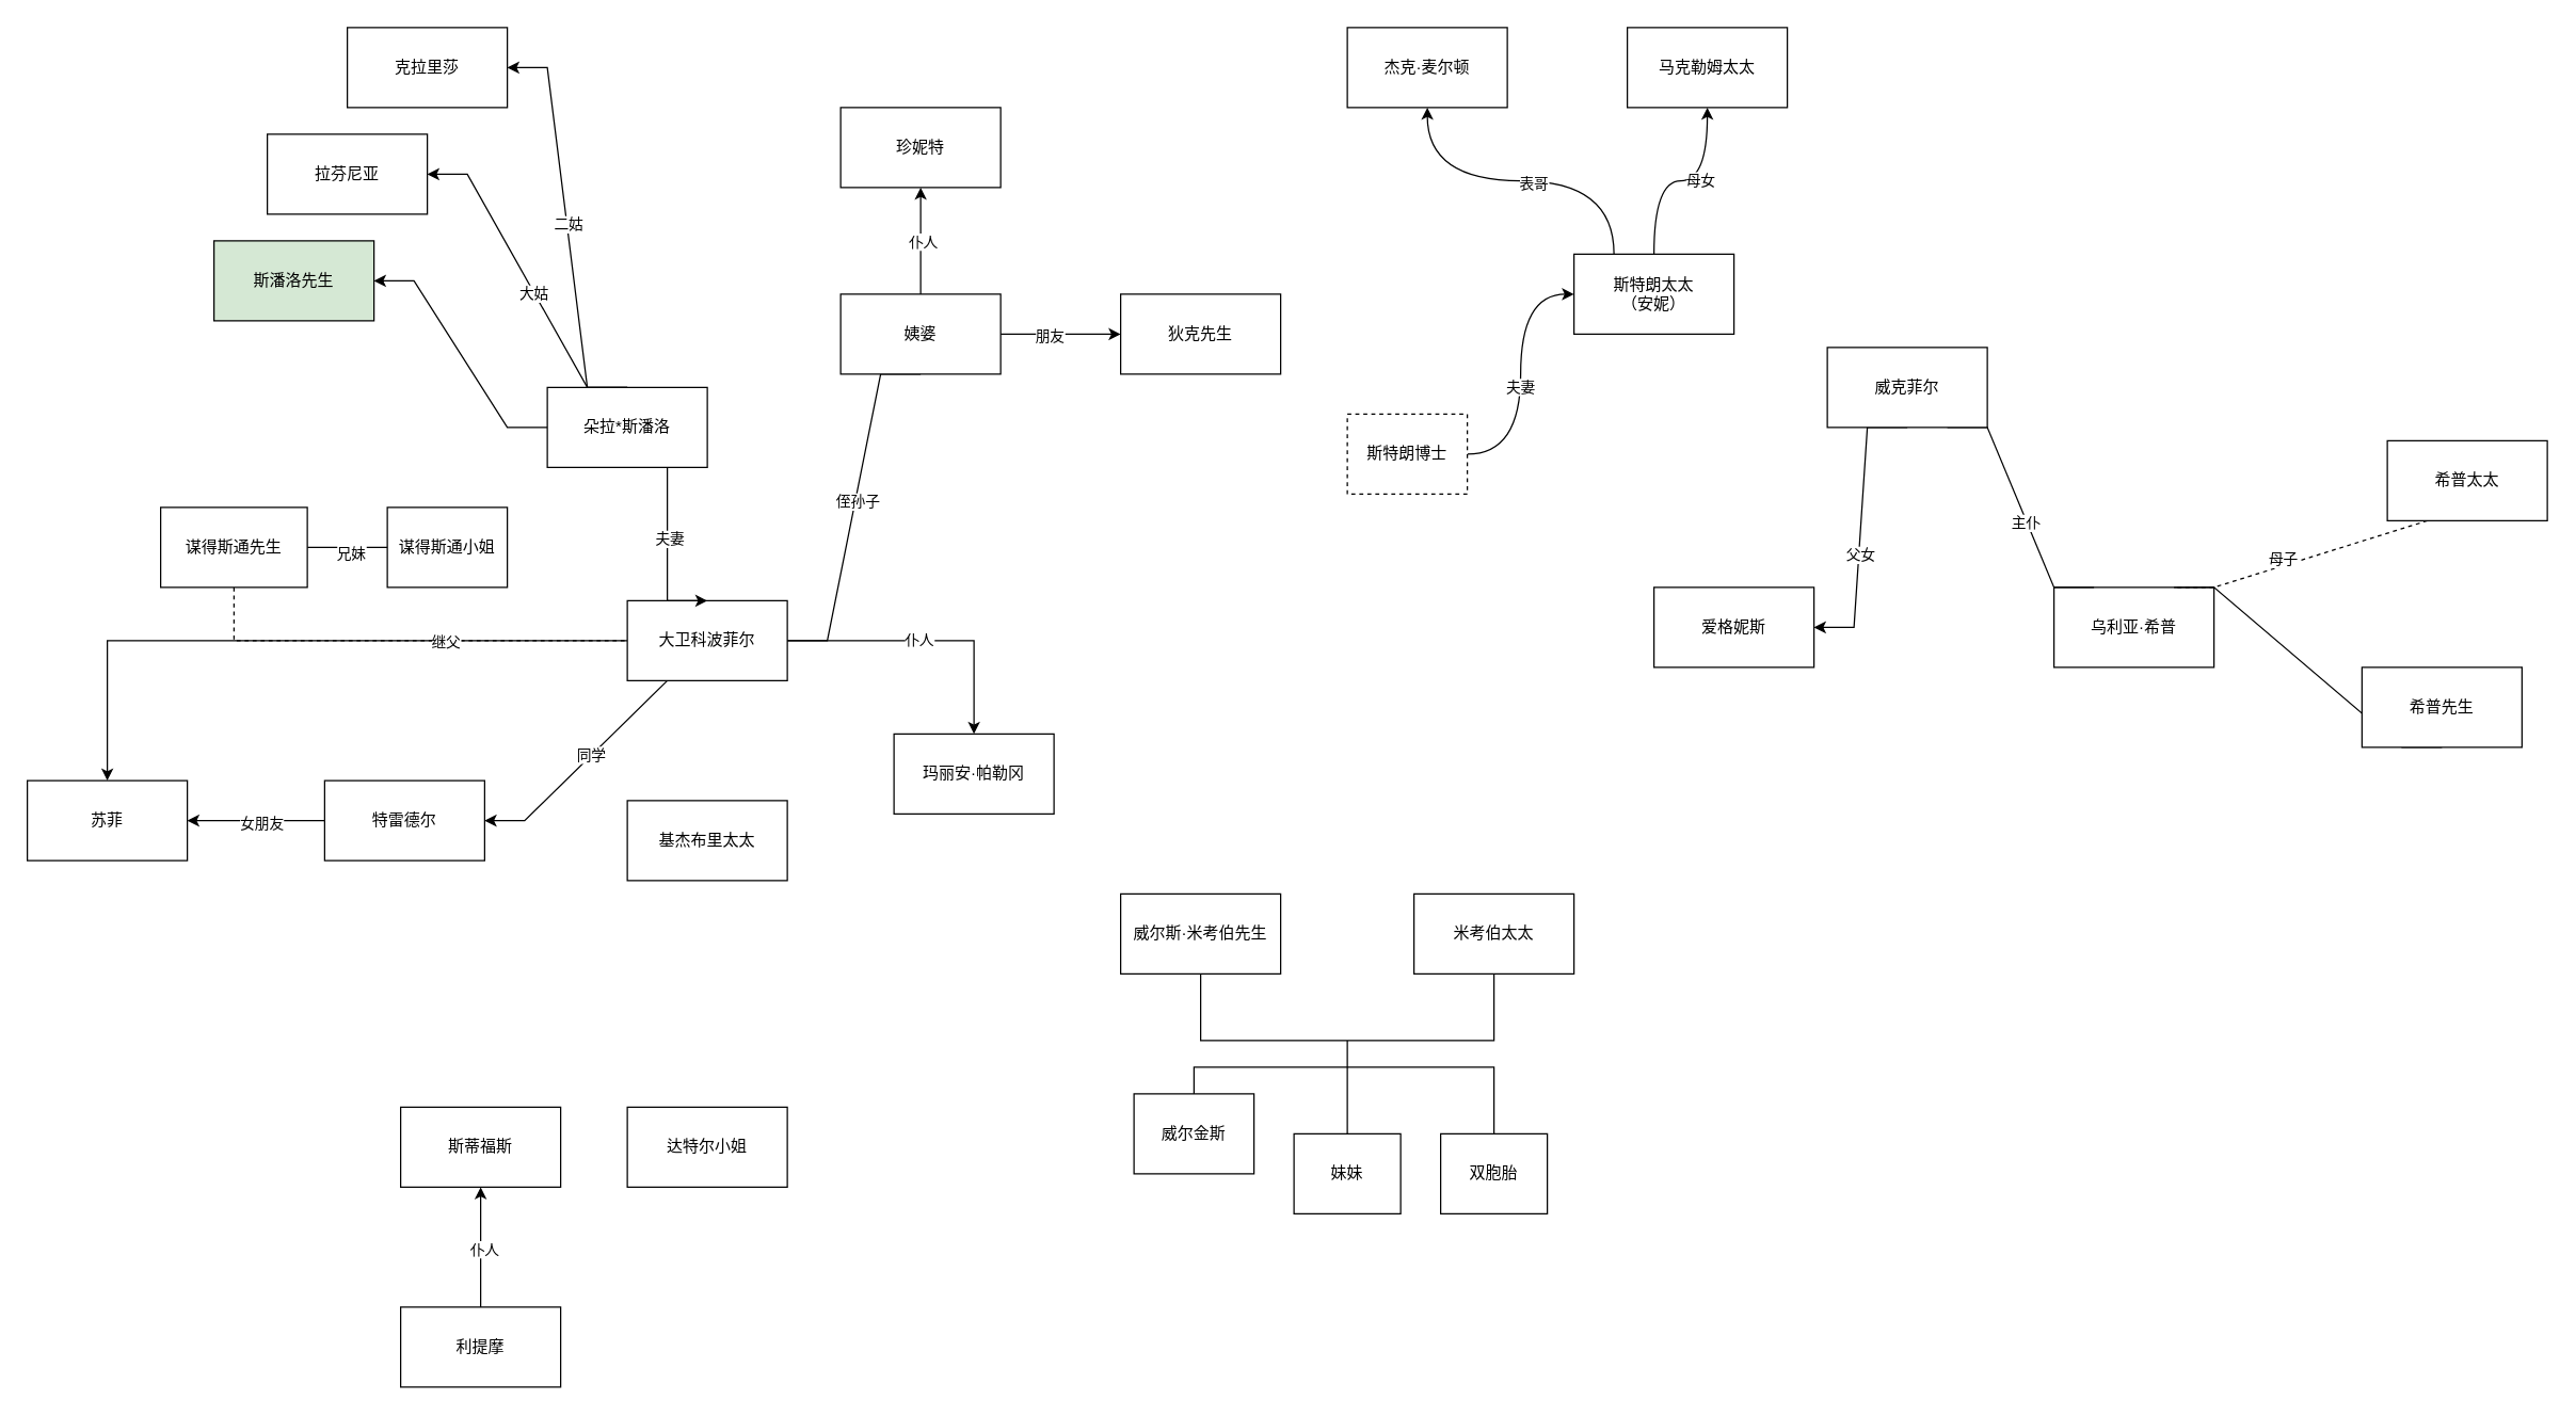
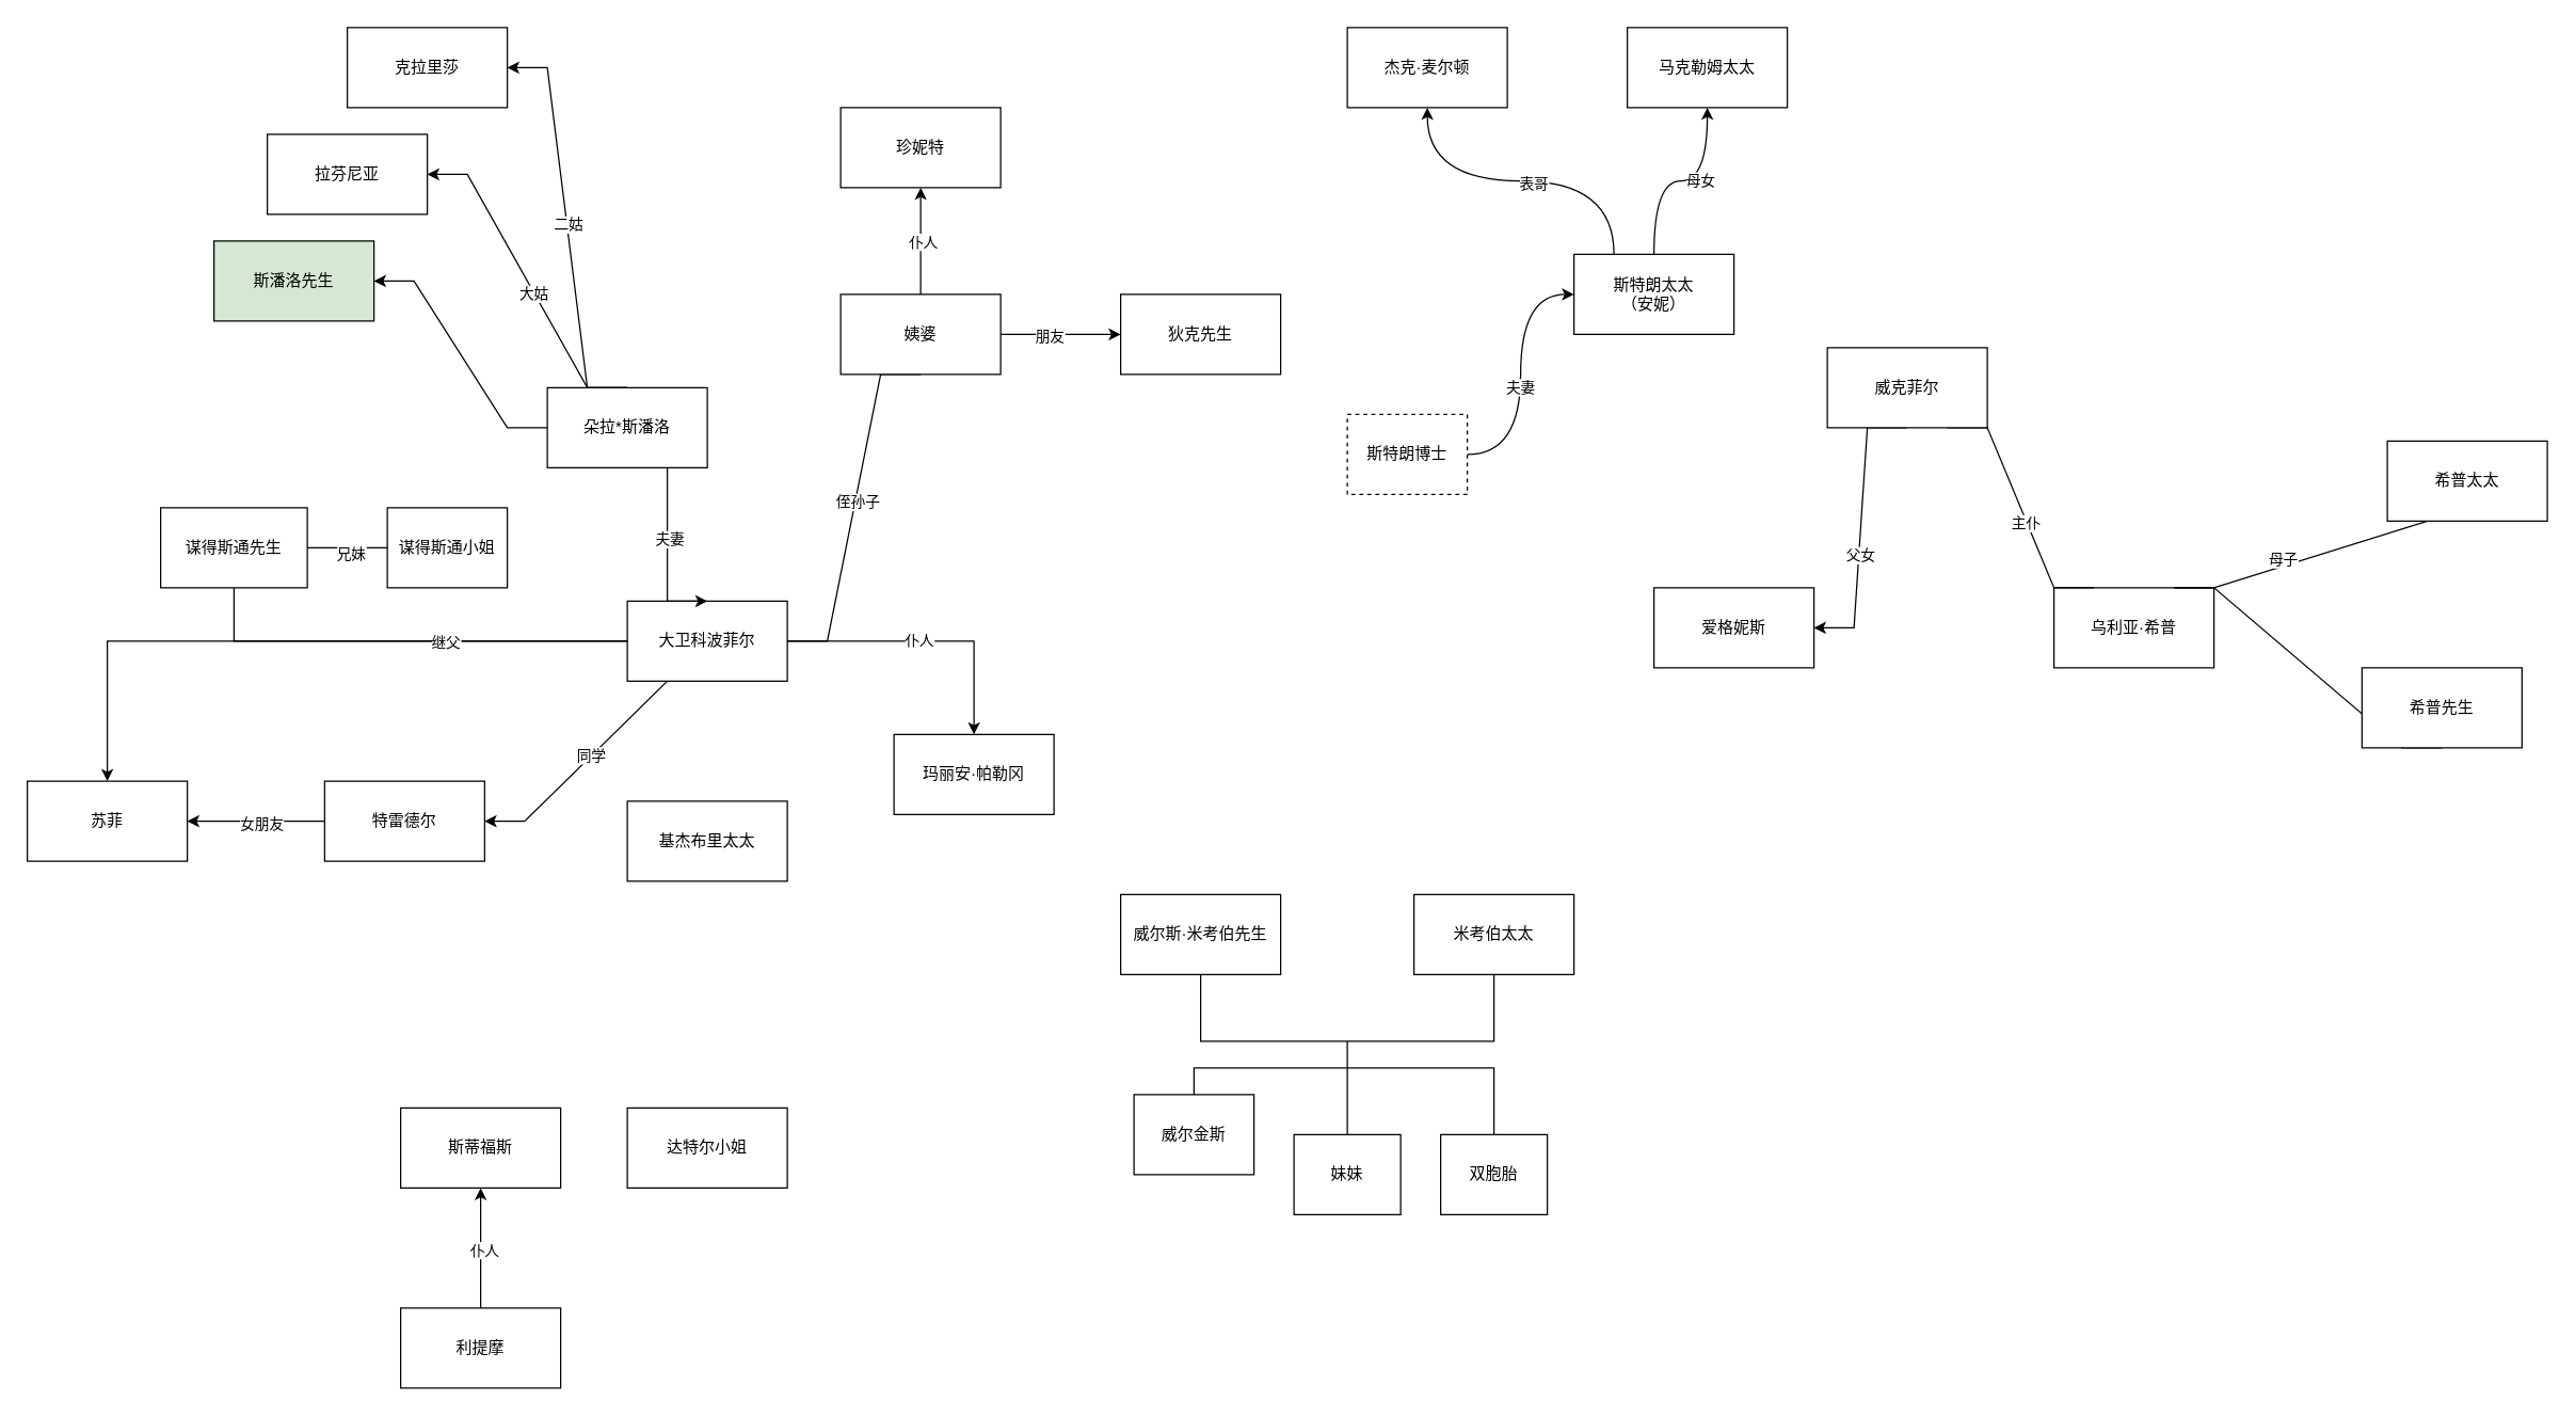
- <mxCell id="31" style="edgeStyle=entityRelationEdgeStyle;rounded=0;orthogonalLoop=1;jettySize=auto;html=1;exitX=0.5;exitY=1;exitDx=0;exitDy=0;entryX=0.75;entryY=0;entryDx=0;entryDy=0;endArrow=none;endFill=0;dashed=1;" parent="1" source="33" target="18" edge="1"><mxGeometry relative="1" as="geometry" /></mxCell>
+ <mxCell id="31" style="edgeStyle=entityRelationEdgeStyle;rounded=0;orthogonalLoop=1;jettySize=auto;html=1;exitX=0.5;exitY=1;exitDx=0;exitDy=0;entryX=0.75;entryY=0;entryDx=0;entryDy=0;endArrow=none;endFill=0;" parent="1" source="33" target="18" edge="1"><mxGeometry relative="1" as="geometry" /></mxCell>
- <mxCell id="38" style="edgeStyle=orthogonalEdgeStyle;rounded=0;orthogonalLoop=1;jettySize=auto;html=1;exitX=0.5;exitY=1;exitDx=0;exitDy=0;entryX=0;entryY=0.5;entryDx=0;entryDy=0;endArrow=none;endFill=0;dashed=1;" parent="1" source="40" target="16" edge="1"><mxGeometry relative="1" as="geometry" /></mxCell>
+ <mxCell id="38" style="edgeStyle=orthogonalEdgeStyle;rounded=0;orthogonalLoop=1;jettySize=auto;html=1;exitX=0.5;exitY=1;exitDx=0;exitDy=0;entryX=0;entryY=0.5;entryDx=0;entryDy=0;endArrow=none;endFill=0;" parent="1" source="40" target="16" edge="1"><mxGeometry relative="1" as="geometry" /></mxCell>
